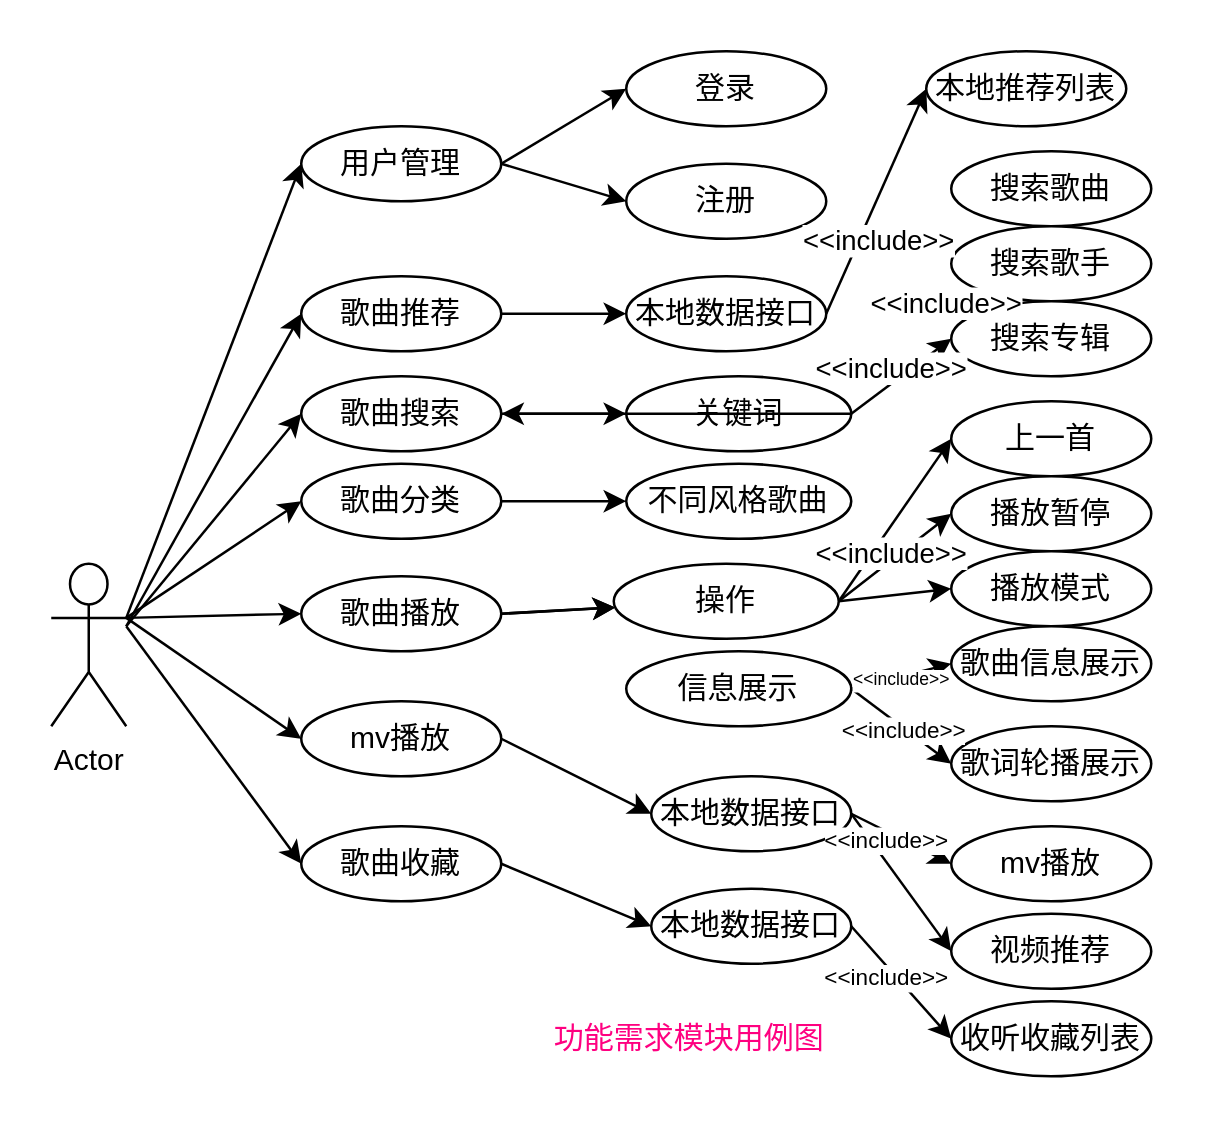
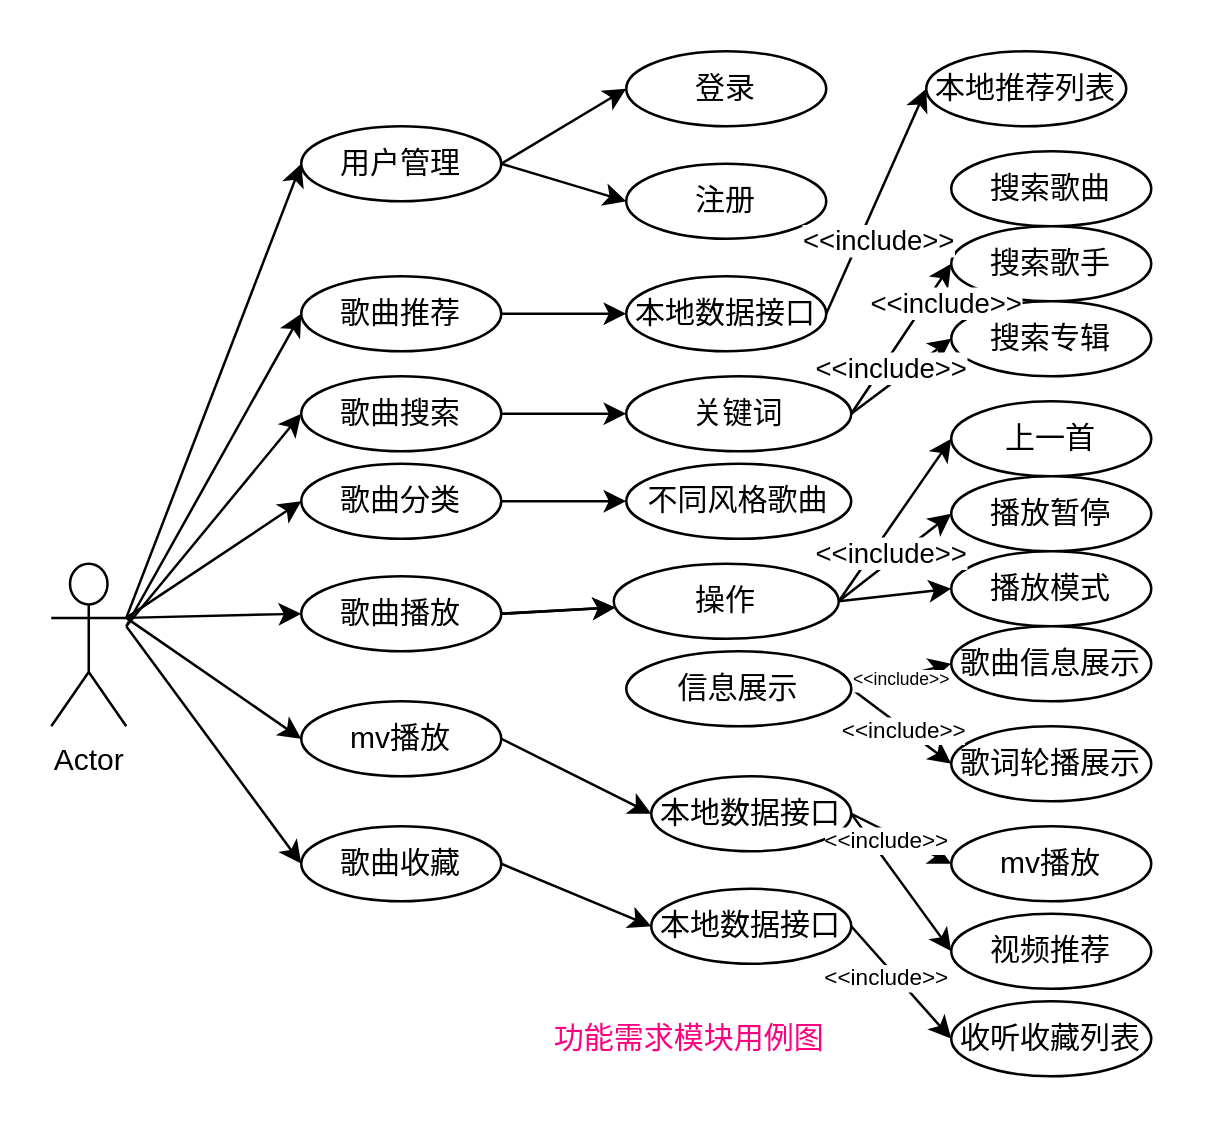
- <mxCell id="18" value="" style="endArrow=classic;html=1;strokeColor=#000000;exitX=1;exitY=0.5;exitDx=0;exitDy=0;" edge="1" parent="1" target="14" source="16"><mxGeometry width="50" height="50" relative="1" as="geometry"><mxPoint x="340" y="220" as="sourcePoint" /><mxPoint x="380" y="195" as="targetPoint" /></mxGeometry></mxCell>
+ <mxCell id="18" value="" style="endArrow=classic;html=1;strokeColor=#000000;exitX=1;exitY=0.5;exitDx=0;exitDy=0;entryX=0;entryY=0.5;entryDx=0;entryDy=0;" edge="1" parent="1" target="19" source="16"><mxGeometry width="50" height="50" relative="1" as="geometry"><mxPoint x="340" y="220" as="sourcePoint" /><mxPoint x="380" y="195" as="targetPoint" /></mxGeometry></mxCell>
